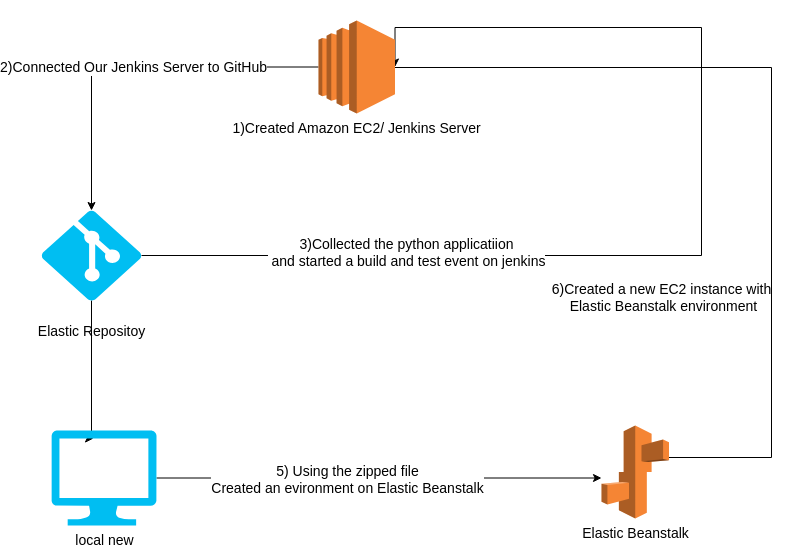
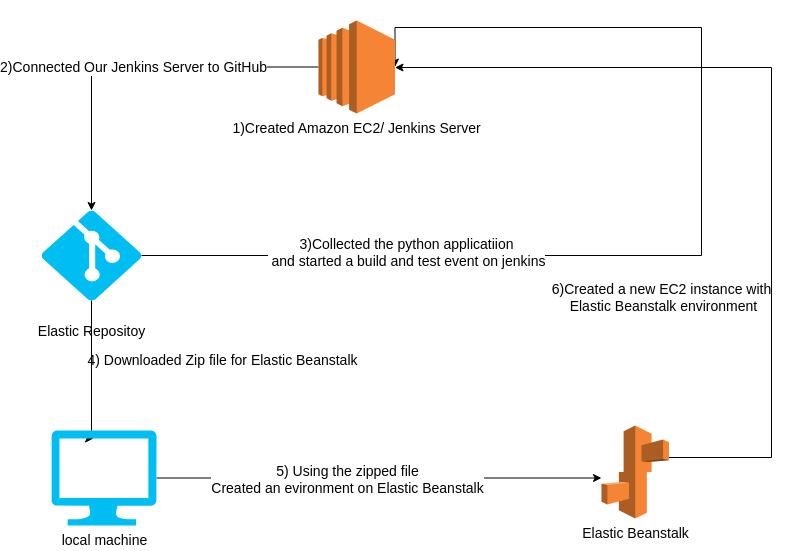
- <mxCell id="8" style="edgeStyle=orthogonalEdgeStyle;rounded=0;orthogonalLoop=1;jettySize=auto;html=1;fontSize=14;endArrow=none;" edge="1" parent="1" source="10" target="7"><mxGeometry relative="1" as="geometry"><Array as="points"><mxPoint x="750" y="457" /><mxPoint x="750" y="67" /></Array></mxGeometry></mxCell>
+ <mxCell id="8" style="edgeStyle=orthogonalEdgeStyle;rounded=0;orthogonalLoop=1;jettySize=auto;html=1;fontSize=14;" edge="1" parent="1" source="10" target="7"><mxGeometry relative="1" as="geometry"><Array as="points"><mxPoint x="750" y="457" /><mxPoint x="750" y="67" /></Array></mxGeometry></mxCell>
+ <mxCell id="14" value="4) Downloaded Zip file for Elastic Beanstalk" style="text;html=1;align=center;verticalAlign=middle;resizable=0;points=[];autosize=1;strokeColor=none;fillColor=none;fontSize=14;" vertex="1" parent="1"><mxGeometry x="56" y="345" width="290" height="30" as="geometry" /></mxCell>
- <mxCell id="13" value="local new" style="verticalLabelPosition=bottom;html=1;verticalAlign=top;align=center;strokeColor=none;fillColor=#00BEF2;shape=mxgraph.azure.computer;pointerEvents=1;fontSize=14;" vertex="1" parent="1"><mxGeometry x="30" y="430" width="105" height="95" as="geometry" /></mxCell>
+ <mxCell id="13" value="local machine" style="verticalLabelPosition=bottom;html=1;verticalAlign=top;align=center;strokeColor=none;fillColor=#00BEF2;shape=mxgraph.azure.computer;pointerEvents=1;fontSize=14;" vertex="1" parent="1"><mxGeometry x="30" y="430" width="105" height="95" as="geometry" /></mxCell>
